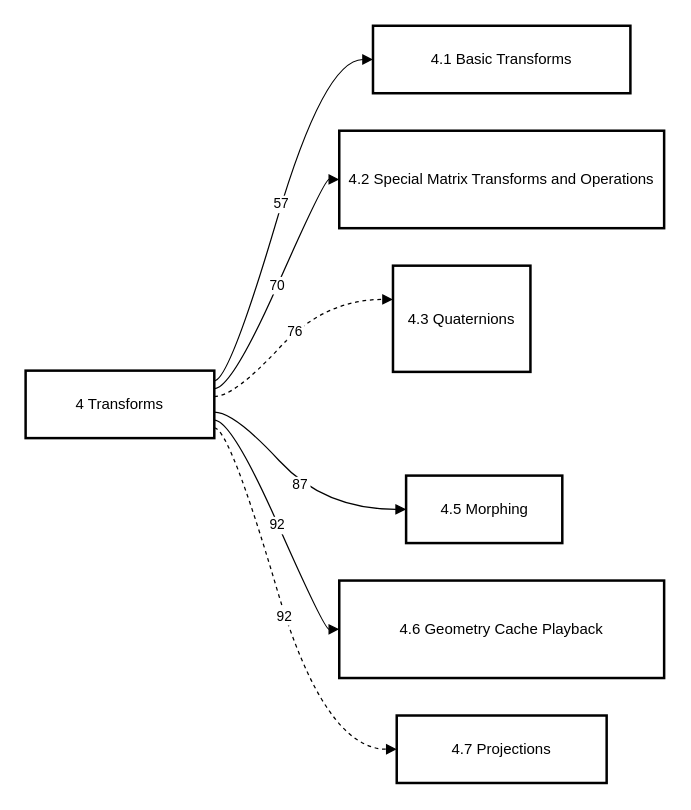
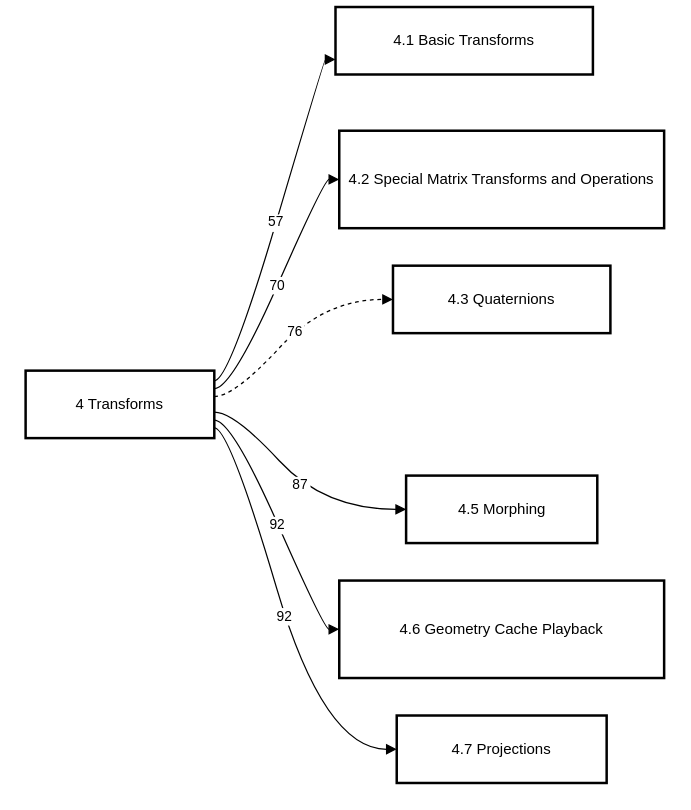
- <mxCell id="3" value="4.1 Basic Transforms" style="whiteSpace=wrap;strokeWidth=2;" vertex="1" parent="1"><mxGeometry x="298" width="206" height="54" as="geometry" y="20" /></mxCell>
+ <mxCell id="3" value="4.1 Basic Transforms" style="whiteSpace=wrap;strokeWidth=2;" vertex="1" parent="1"><mxGeometry x="268" y="5" width="206" height="54" as="geometry" /></mxCell>
- <mxCell id="5" value="4.3 Quaternions" style="whiteSpace=wrap;strokeWidth=2;" vertex="1" parent="1"><mxGeometry x="314" y="212" width="110" height="85" as="geometry" /></mxCell>
+ <mxCell id="5" value="4.3 Quaternions" style="whiteSpace=wrap;strokeWidth=2;" vertex="1" parent="1"><mxGeometry x="314" y="212" width="174" height="54" as="geometry" /></mxCell>
- <mxCell id="6" value="4.5 Morphing" style="whiteSpace=wrap;strokeWidth=2;" vertex="1" parent="1"><mxGeometry x="324.5" y="380" width="125" height="54" as="geometry" /></mxCell>
+ <mxCell id="6" value="4.5 Morphing" style="whiteSpace=wrap;strokeWidth=2;" vertex="1" parent="1"><mxGeometry x="324.5" y="380" width="153" height="54" as="geometry" /></mxCell>
- <mxCell id="14" value="92" style="curved=1;startArrow=none;endArrow=block;rounded=0;noEdgeStyle=1;orthogonal=1;edgeStyle=orthogonalEdgeStyle;dashed=1;" edge="1" parent="1" source="2" target="8"><mxGeometry relative="1" as="geometry"><Array as="points"><mxPoint x="183" y="341.857" /><mxPoint x="259" y="599" /></Array></mxGeometry></mxCell>
+ <mxCell id="14" value="92" style="curved=1;startArrow=none;endArrow=block;rounded=0;noEdgeStyle=1;orthogonal=1;edgeStyle=orthogonalEdgeStyle;" edge="1" parent="1" source="2" target="8"><mxGeometry relative="1" as="geometry"><Array as="points"><mxPoint x="183" y="341.857" /><mxPoint x="259" y="599" /></Array></mxGeometry></mxCell>
